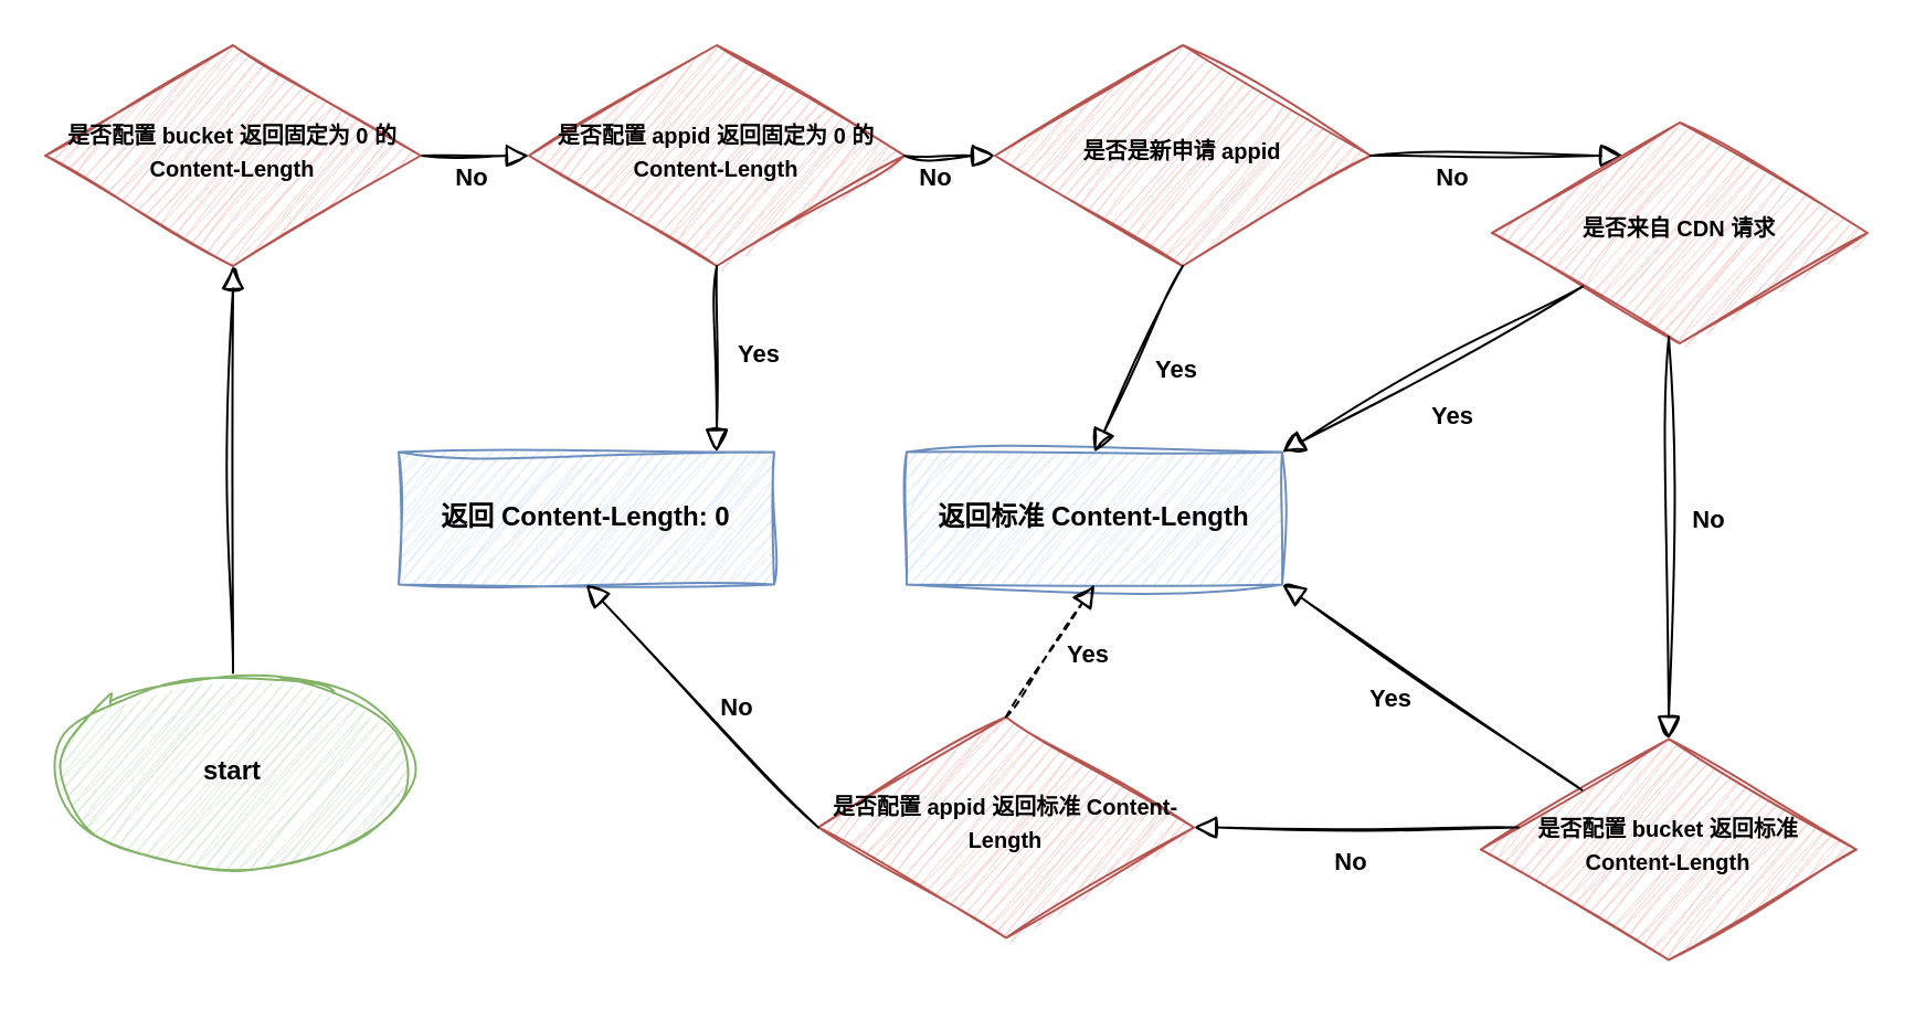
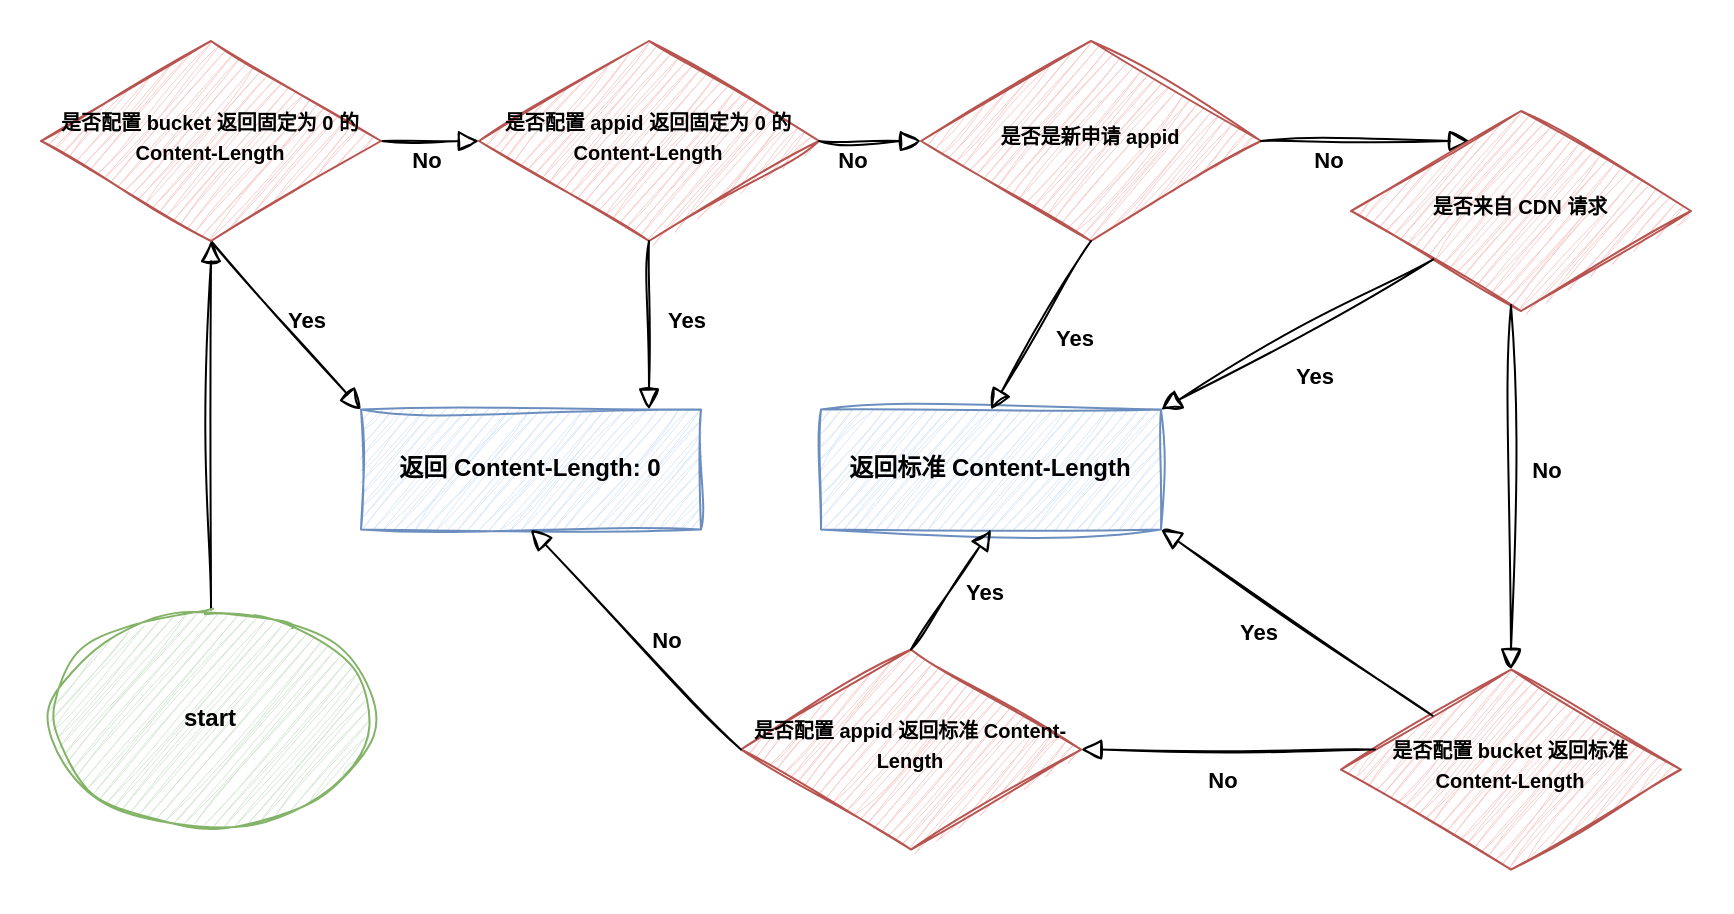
- <mxCell id="10" value="&lt;font style=&quot;font-size: 10px;&quot;&gt;是否是新申请 appid&lt;/font&gt;" style="rhombus;whiteSpace=wrap;html=1;shadow=0;fontFamily=Helvetica;fontSize=12;align=center;strokeWidth=1;spacing=6;spacingTop=-4;labelBackgroundColor=none;rounded=0;fillColor=#f8cecc;strokeColor=#b85450;fontStyle=1;sketch=1;curveFitting=1;jiggle=2;" parent="1" vertex="1"><mxGeometry x="450" y="20.001" width="170" height="100" as="geometry" /></mxCell>
+ <mxCell id="10" value="&lt;font style=&quot;font-size: 10px;&quot;&gt;是否是新申请 appid&lt;/font&gt;" style="rhombus;whiteSpace=wrap;html=1;shadow=0;fontFamily=Helvetica;fontSize=12;align=center;strokeWidth=1;spacing=6;spacingTop=-4;labelBackgroundColor=none;rounded=0;fillColor=#f8cecc;strokeColor=#b85450;fontStyle=1;sketch=1;curveFitting=1;jiggle=2;" parent="1" vertex="1"><mxGeometry x="460" y="20.001" width="170" height="100" as="geometry" /></mxCell>
+ <mxCell id="3" value="Yes" style="rounded=0;html=1;jettySize=auto;orthogonalLoop=1;fontSize=11;endArrow=block;endFill=0;endSize=8;strokeWidth=1;shadow=0;labelBackgroundColor=none;edgeStyle=orthogonalEdgeStyle;fontColor=default;entryDx=0;entryDy=0;noEdgeStyle=1;orthogonal=1;exitX=0.5;exitY=1;exitDx=0;exitDy=0;fontStyle=1;sketch=1;curveFitting=1;jiggle=2;" parent="1" source="5" target="6" edge="1"><mxGeometry x="0.096" y="9" relative="1" as="geometry"><mxPoint as="offset" /><mxPoint x="10" y="184.26" as="targetPoint" /></mxGeometry></mxCell>
- <mxCell id="21" value="Yes" style="rounded=0;html=1;jettySize=auto;orthogonalLoop=1;fontSize=11;endArrow=block;endFill=0;endSize=8;strokeWidth=1;shadow=0;labelBackgroundColor=none;edgeStyle=orthogonalEdgeStyle;fontColor=default;entryX=0.5;entryY=1;entryDx=0;entryDy=0;noEdgeStyle=1;orthogonal=1;exitX=0.5;exitY=0;exitDx=0;exitDy=0;fontStyle=1;sketch=1;curveFitting=1;jiggle=2;dashed=1;" parent="1" source="19" target="9" edge="1"><mxGeometry x="0.219" y="-15" relative="1" as="geometry"><mxPoint as="offset" /><mxPoint x="600" y="244.26" as="sourcePoint" /><mxPoint x="340" y="234.26" as="targetPoint" /></mxGeometry></mxCell>
+ <mxCell id="21" value="Yes" style="rounded=0;html=1;jettySize=auto;orthogonalLoop=1;fontSize=11;endArrow=block;endFill=0;endSize=8;strokeWidth=1;shadow=0;labelBackgroundColor=none;edgeStyle=orthogonalEdgeStyle;fontColor=default;entryX=0.5;entryY=1;entryDx=0;entryDy=0;noEdgeStyle=1;orthogonal=1;exitX=0.5;exitY=0;exitDx=0;exitDy=0;fontStyle=1;sketch=1;curveFitting=1;jiggle=2;" parent="1" source="19" target="9" edge="1"><mxGeometry x="0.219" y="-15" relative="1" as="geometry"><mxPoint as="offset" /><mxPoint x="600" y="244.26" as="sourcePoint" /><mxPoint x="340" y="234.26" as="targetPoint" /></mxGeometry></mxCell>
- <mxCell id="22" value="start" style="ellipse;whiteSpace=wrap;html=1;hachureGap=4;fontFamily=Helvetica;fontSize=12;rounded=0;labelBackgroundColor=none;fillColor=#d5e8d4;strokeColor=#82b366;fontStyle=1;strokeWidth=1;shadow=0;sketch=1;curveFitting=1;jiggle=2;" parent="1" vertex="1"><mxGeometry x="25" y="304.26" width="160" height="90" as="geometry" /></mxCell>
+ <mxCell id="22" value="start" style="ellipse;whiteSpace=wrap;html=1;hachureGap=4;fontFamily=Helvetica;fontSize=12;rounded=0;labelBackgroundColor=none;fillColor=#d5e8d4;strokeColor=#82b366;fontStyle=1;strokeWidth=1;shadow=0;sketch=1;curveFitting=1;jiggle=2;" parent="1" vertex="1"><mxGeometry x="25" y="304.26" width="160" height="110" as="geometry" /></mxCell>
